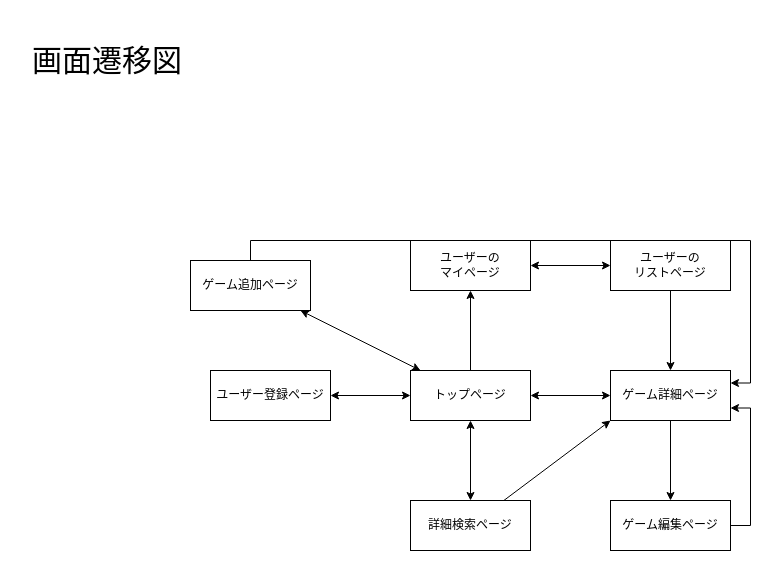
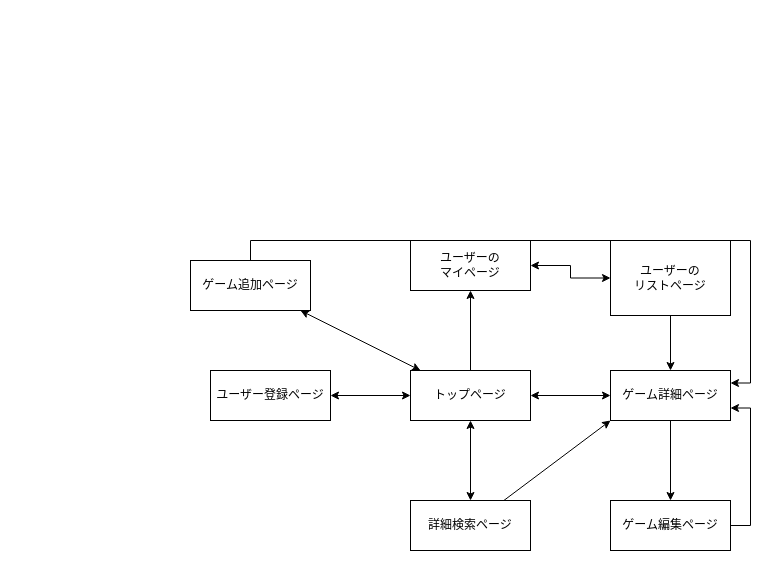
- <mxCell id="2" value="画面遷移図" style="text;html=1;strokeColor=none;fillColor=none;align=left;verticalAlign=middle;whiteSpace=wrap;rounded=0;fontSize=30;spacingLeft=10;" vertex="1" parent="1"><mxGeometry width="220" height="80" as="geometry" x="20" y="20" /></mxCell>
- <mxCell id="19" value="ユーザーの&#10;リストページ" style="rounded=0;whiteSpace=wrap;fontSize=12;align=center;verticalAlign=middle;spacing=2;" vertex="1" parent="1"><mxGeometry x="610" y="240" width="120" height="50" as="geometry" /></mxCell>
+ <mxCell id="19" value="ユーザーの&#10;リストページ" style="rounded=0;whiteSpace=wrap;fontSize=12;align=center;verticalAlign=middle;spacing=2;" vertex="1" parent="1"><mxGeometry x="610" y="240" width="120" height="75" as="geometry" /></mxCell>
